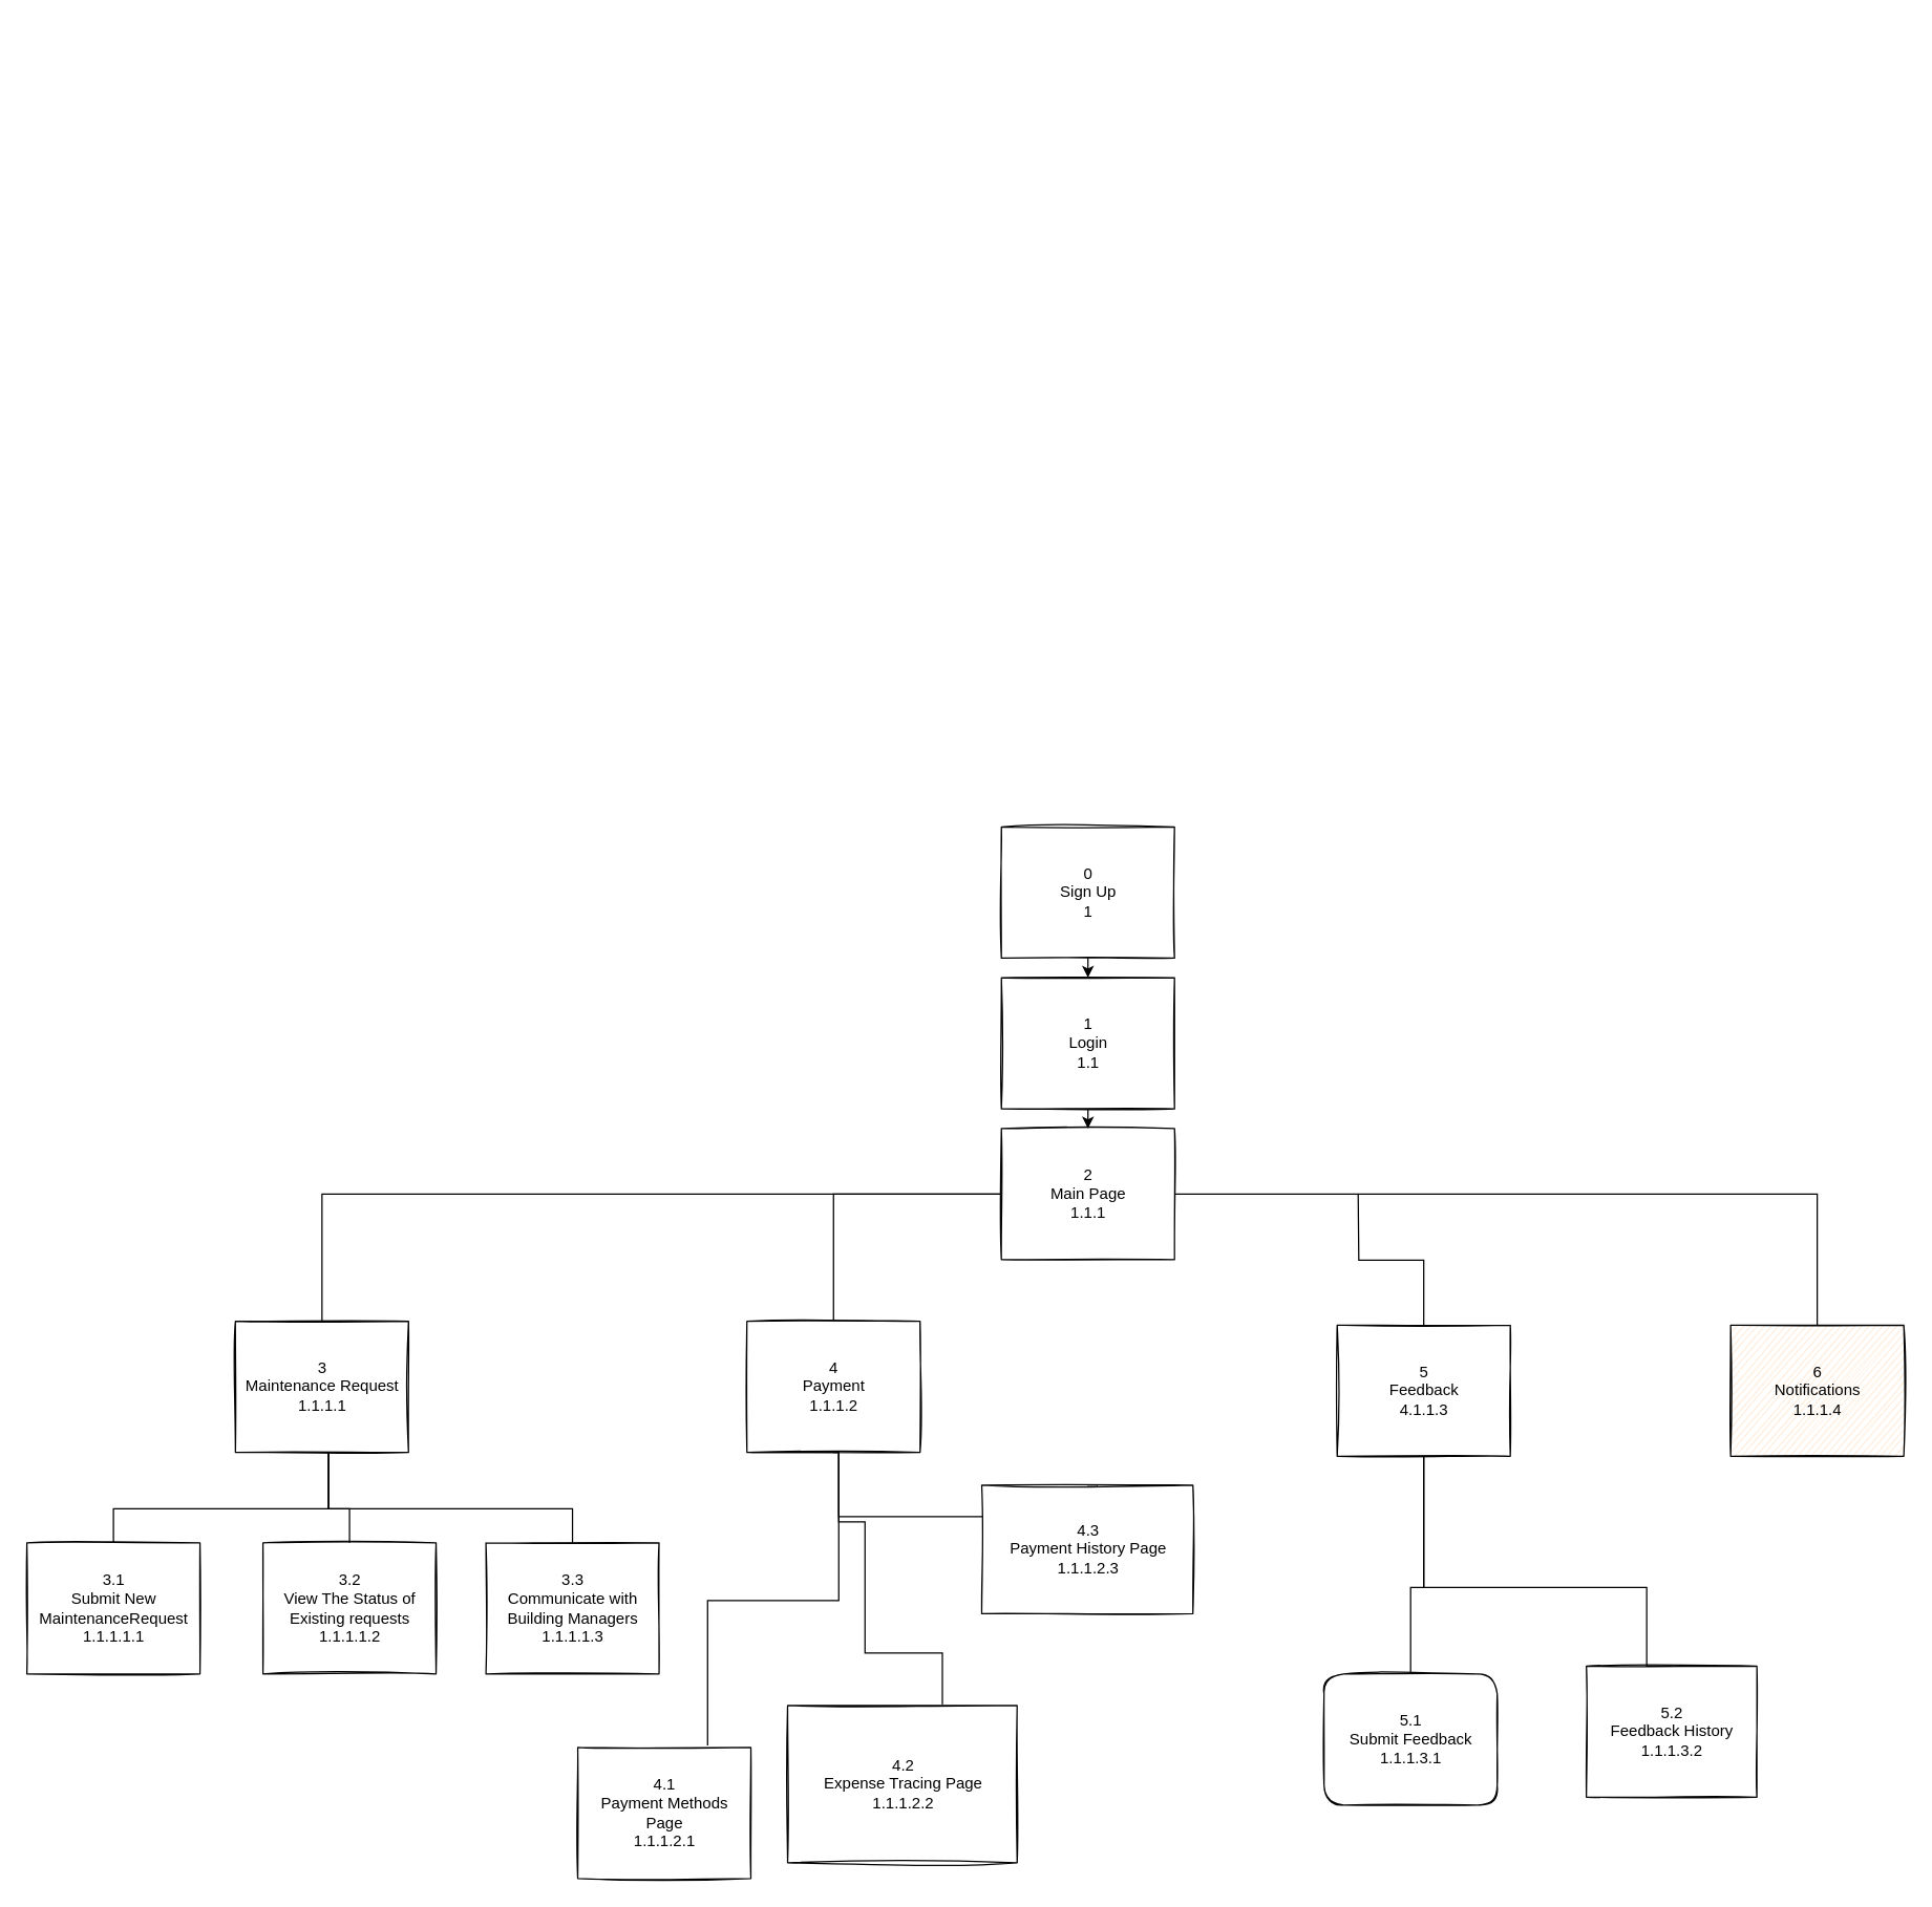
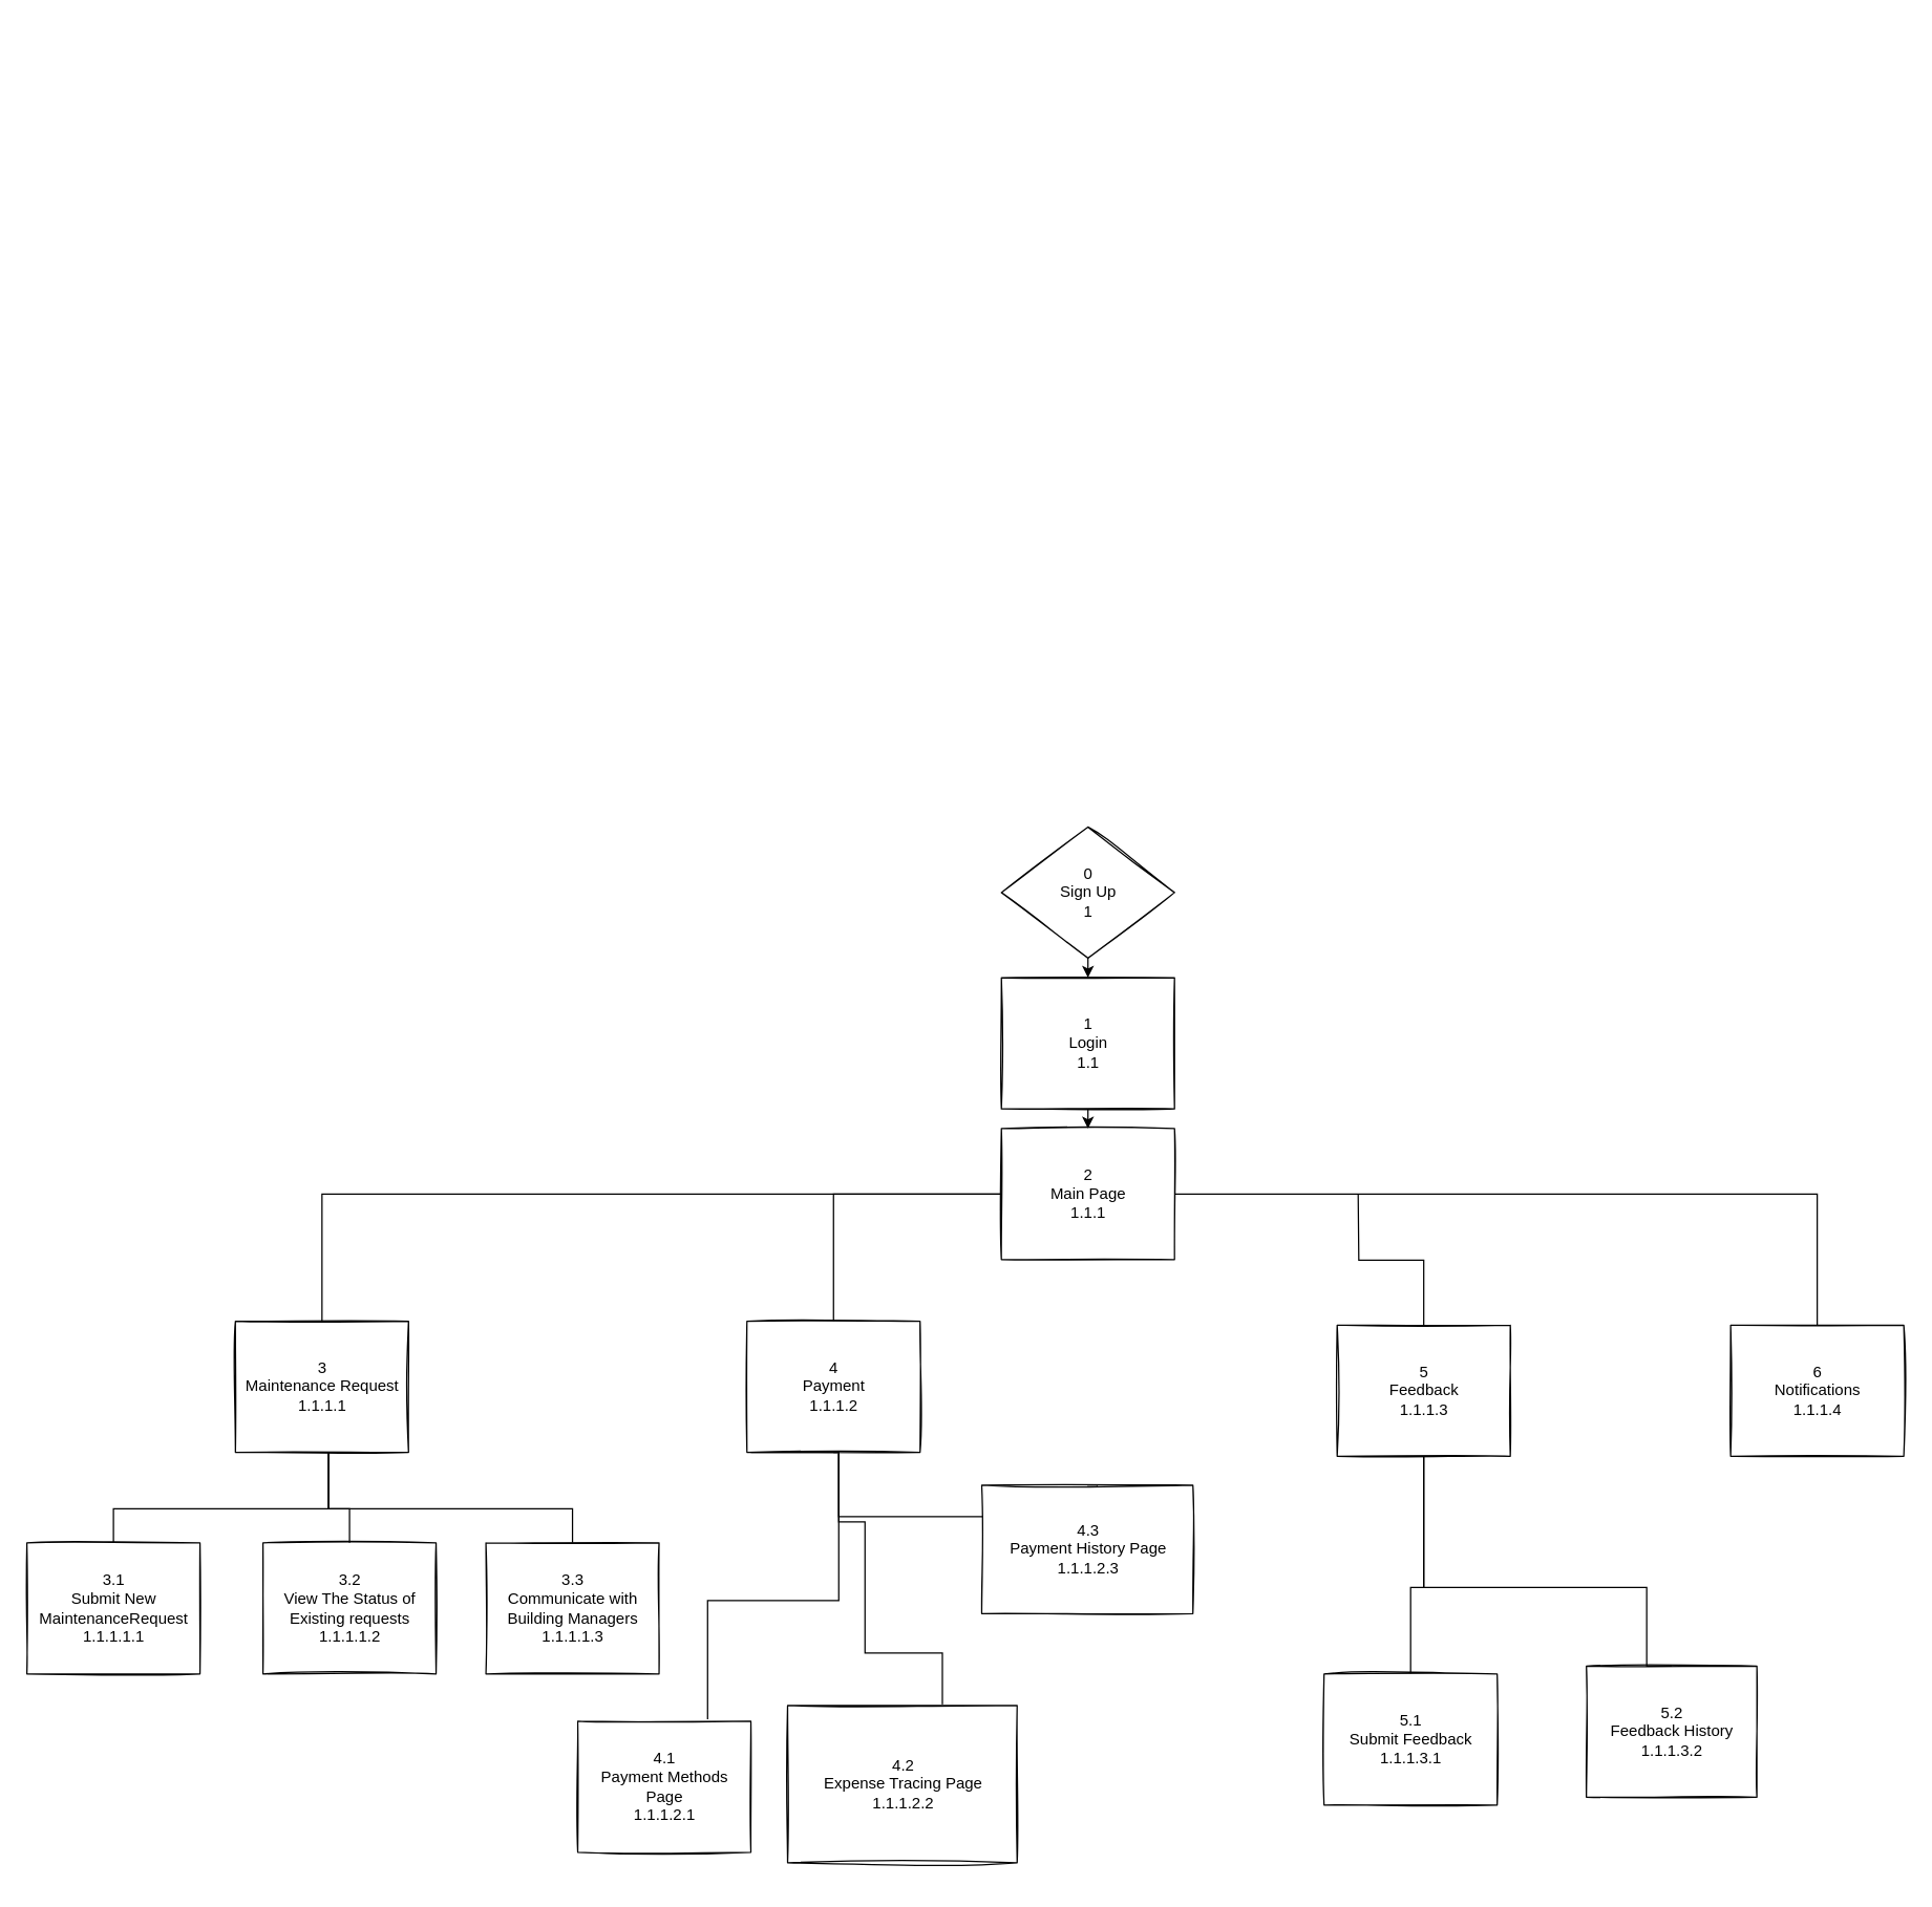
- <mxCell id="2" value="0&lt;br&gt;Sign Up&lt;br&gt;1" style="html=1;fillColor=#FFFFFF;strokeColor=#030303;sketch=1;shadow=0;" parent="1" vertex="1"><mxGeometry x="763" y="630" width="132" height="100" as="geometry" /></mxCell>
+ <mxCell id="2" value="0&lt;br&gt;Sign Up&lt;br&gt;1" style="rhombus;html=1;fillColor=#FFFFFF;strokeColor=#030303;sketch=1;shadow=0;" parent="1" vertex="1"><mxGeometry x="763" y="630" width="132" height="100" as="geometry" /></mxCell>
- <mxCell id="16" value="5&lt;br&gt;Feedback&lt;br&gt;4.1.1.3" style="html=1;fillColor=#FFFFFF;strokeColor=#030303;sketch=1;" parent="1" vertex="1"><mxGeometry x="1019" y="1010" width="132" height="100" as="geometry" /></mxCell>
+ <mxCell id="16" value="5&lt;br&gt;Feedback&lt;br&gt;1.1.1.3" style="html=1;fillColor=#FFFFFF;strokeColor=#030303;sketch=1;" parent="1" vertex="1"><mxGeometry x="1019" y="1010" width="132" height="100" as="geometry" /></mxCell>
- <mxCell id="17" value="6&lt;br&gt;Notifications&lt;br&gt;1.1.1.4" style="html=1;fillColor=#ffe6cc;strokeColor=#030303;sketch=1;" parent="1" vertex="1"><mxGeometry x="1319" y="1010" width="132" height="100" as="geometry" /></mxCell>
+ <mxCell id="17" value="6&lt;br&gt;Notifications&lt;br&gt;1.1.1.4" style="html=1;fillColor=#FFFFFF;strokeColor=#030303;sketch=1;" parent="1" vertex="1"><mxGeometry x="1319" y="1010" width="132" height="100" as="geometry" /></mxCell>
- <mxCell id="18" value="5.1&lt;br&gt;Submit Feedback&lt;br&gt;1.1.1.3.1" style="html=1;fillColor=#FFFFFF;strokeColor=#030303;sketch=1;rounded=1;" parent="1" vertex="1"><mxGeometry x="1009" y="1276" width="132" height="100" as="geometry" /></mxCell>
+ <mxCell id="18" value="5.1&lt;br&gt;Submit Feedback&lt;br&gt;1.1.1.3.1" style="html=1;fillColor=#FFFFFF;strokeColor=#030303;sketch=1;" parent="1" vertex="1"><mxGeometry x="1009" y="1276" width="132" height="100" as="geometry" /></mxCell>
- <mxCell id="21" value="4.1&lt;br&gt;&lt;span style=&quot;background-color: initial;&quot;&gt;Payment Methods &lt;br&gt;Page&lt;/span&gt;&lt;br&gt;1.1.1.2.1" style="html=1;fillColor=#FFFFFF;strokeColor=#030303;sketch=1;" parent="1" vertex="1"><mxGeometry x="440" y="1332" width="132" height="100" as="geometry" /></mxCell>
+ <mxCell id="21" value="4.1&lt;br&gt;&lt;span style=&quot;background-color: initial;&quot;&gt;Payment Methods &lt;br&gt;Page&lt;/span&gt;&lt;br&gt;1.1.1.2.1" style="html=1;fillColor=#FFFFFF;strokeColor=#030303;sketch=1;" parent="1" vertex="1"><mxGeometry x="440" y="1312" width="132" height="100" as="geometry" /></mxCell>
